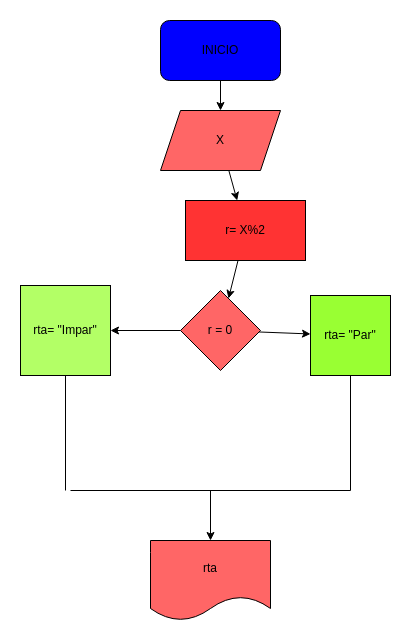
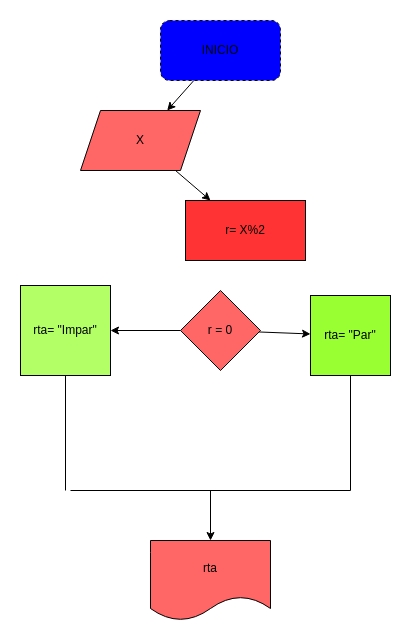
- <mxCell id="3" value="INICIO" style="rounded=1;whiteSpace=wrap;html=1;fillColor=#0000FF;" vertex="1" parent="1"><mxGeometry x="160" width="120" height="60" as="geometry" y="20" /></mxCell>
+ <mxCell id="3" value="INICIO" style="rounded=1;whiteSpace=wrap;html=1;fillColor=#0000FF;dashed=1;" vertex="1" parent="1"><mxGeometry x="160" width="120" height="60" as="geometry" y="20" /></mxCell>
- <mxCell id="5" value="X" style="shape=parallelogram;perimeter=parallelogramPerimeter;whiteSpace=wrap;html=1;fixedSize=1;fillColor=#FF6666;" vertex="1" parent="1"><mxGeometry x="160" y="110" width="120" height="60" as="geometry" /></mxCell>
+ <mxCell id="5" value="X" style="shape=parallelogram;perimeter=parallelogramPerimeter;whiteSpace=wrap;html=1;fixedSize=1;fillColor=#FF6666;" vertex="1" parent="1"><mxGeometry x="80" y="110" width="120" height="60" as="geometry" /></mxCell>
- <mxCell id="6" value="" style="edgeStyle=none;html=1;" edge="1" parent="1" source="7" target="10"><mxGeometry relative="1" as="geometry" /></mxCell>
